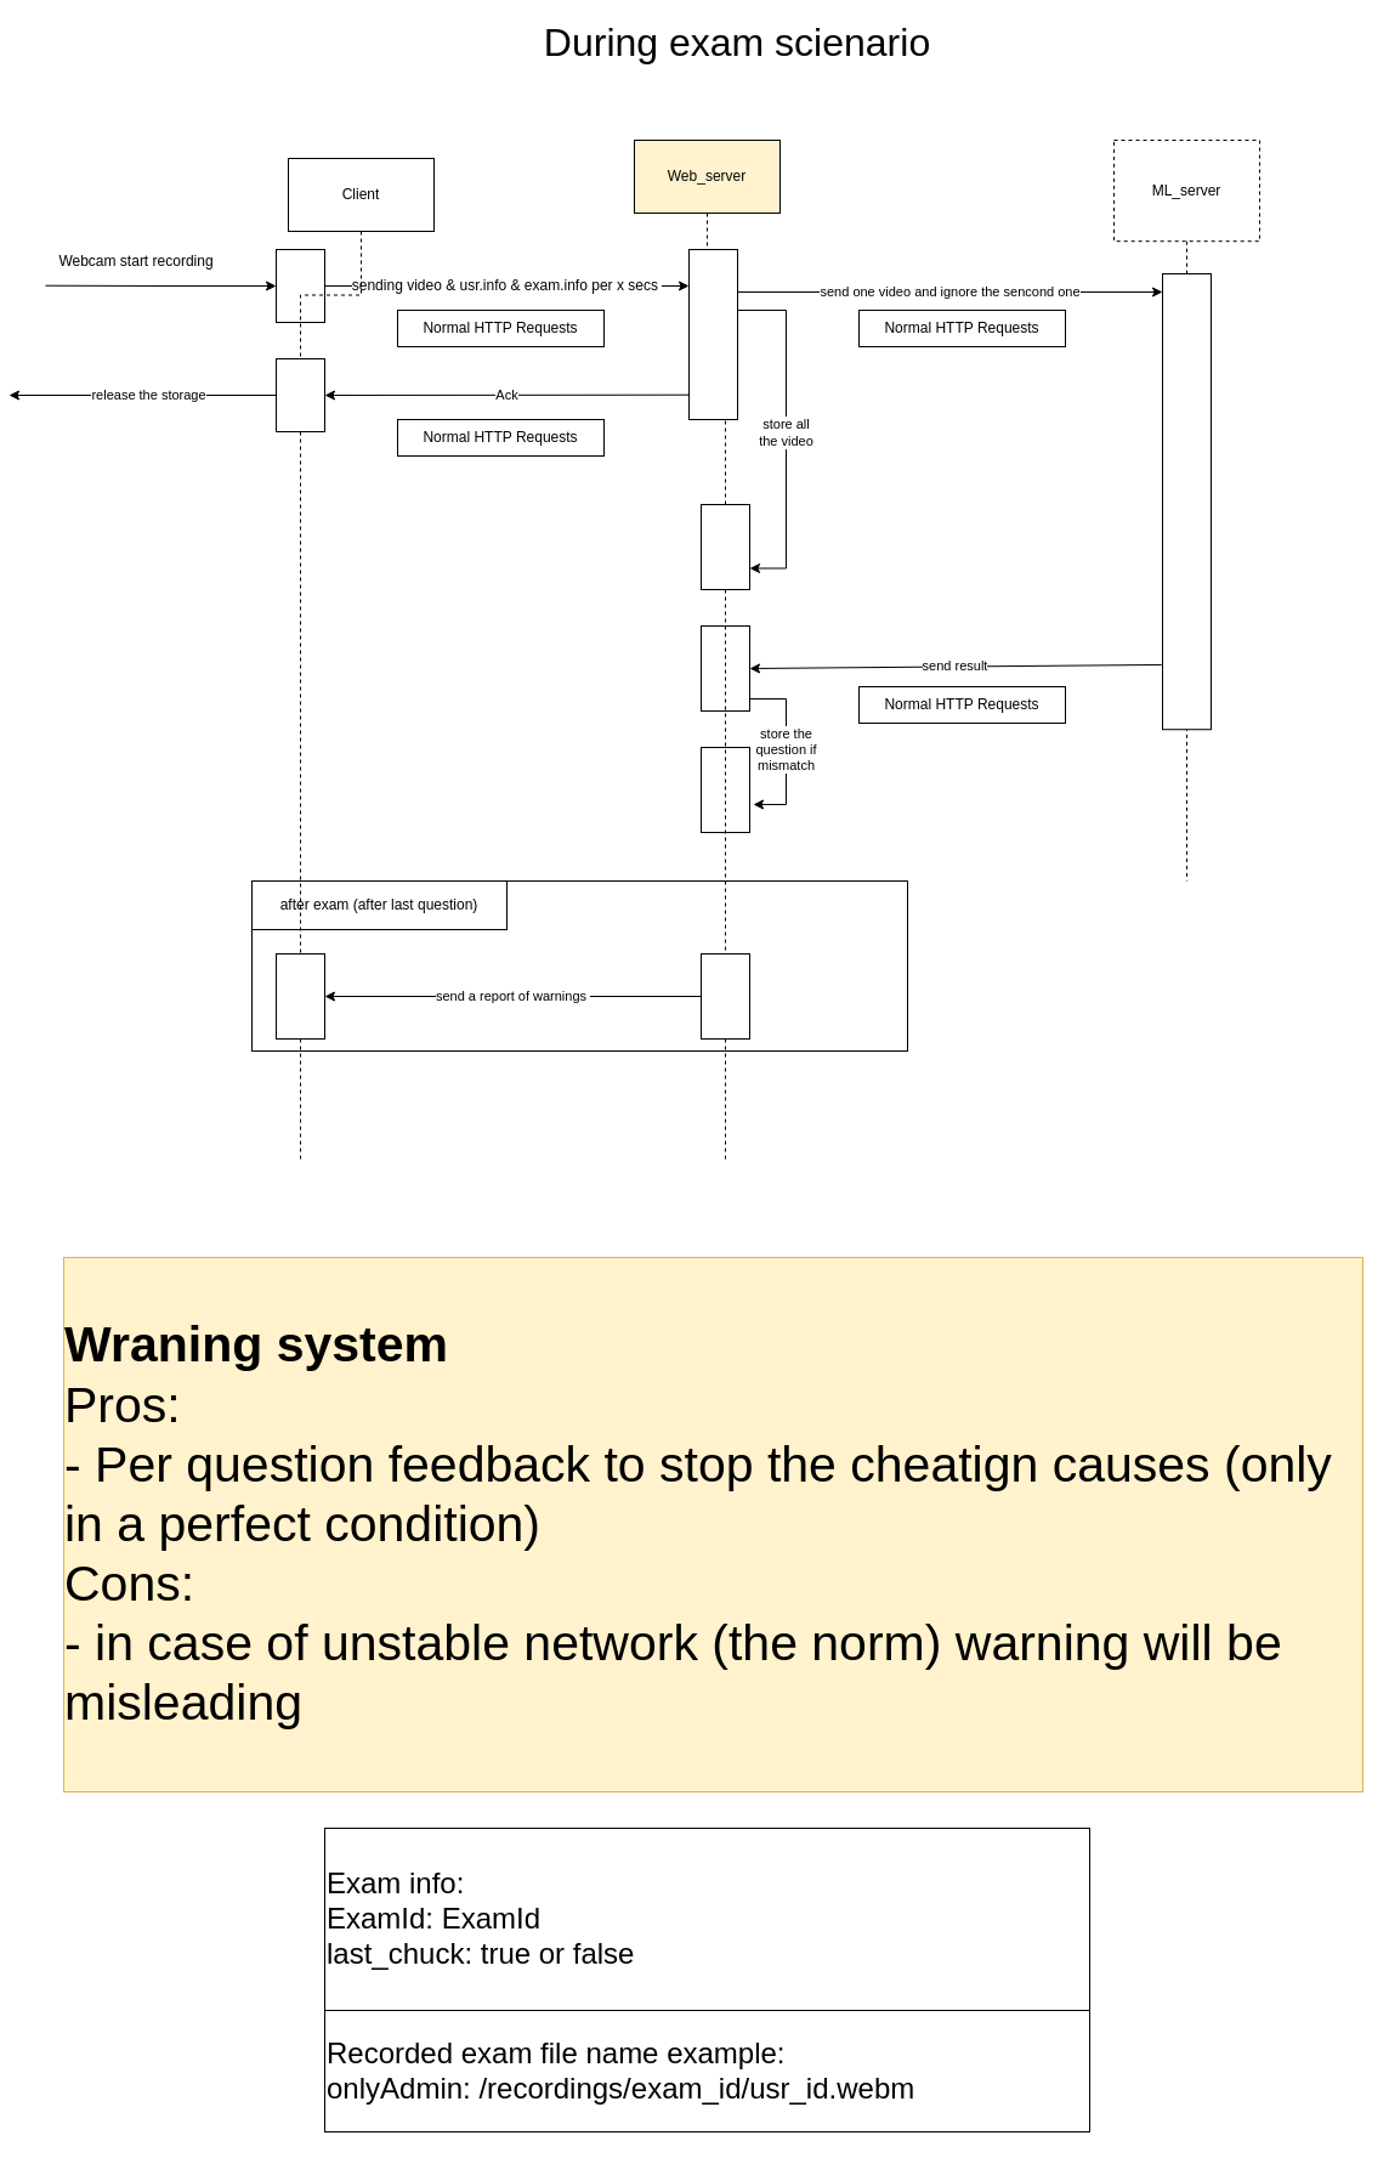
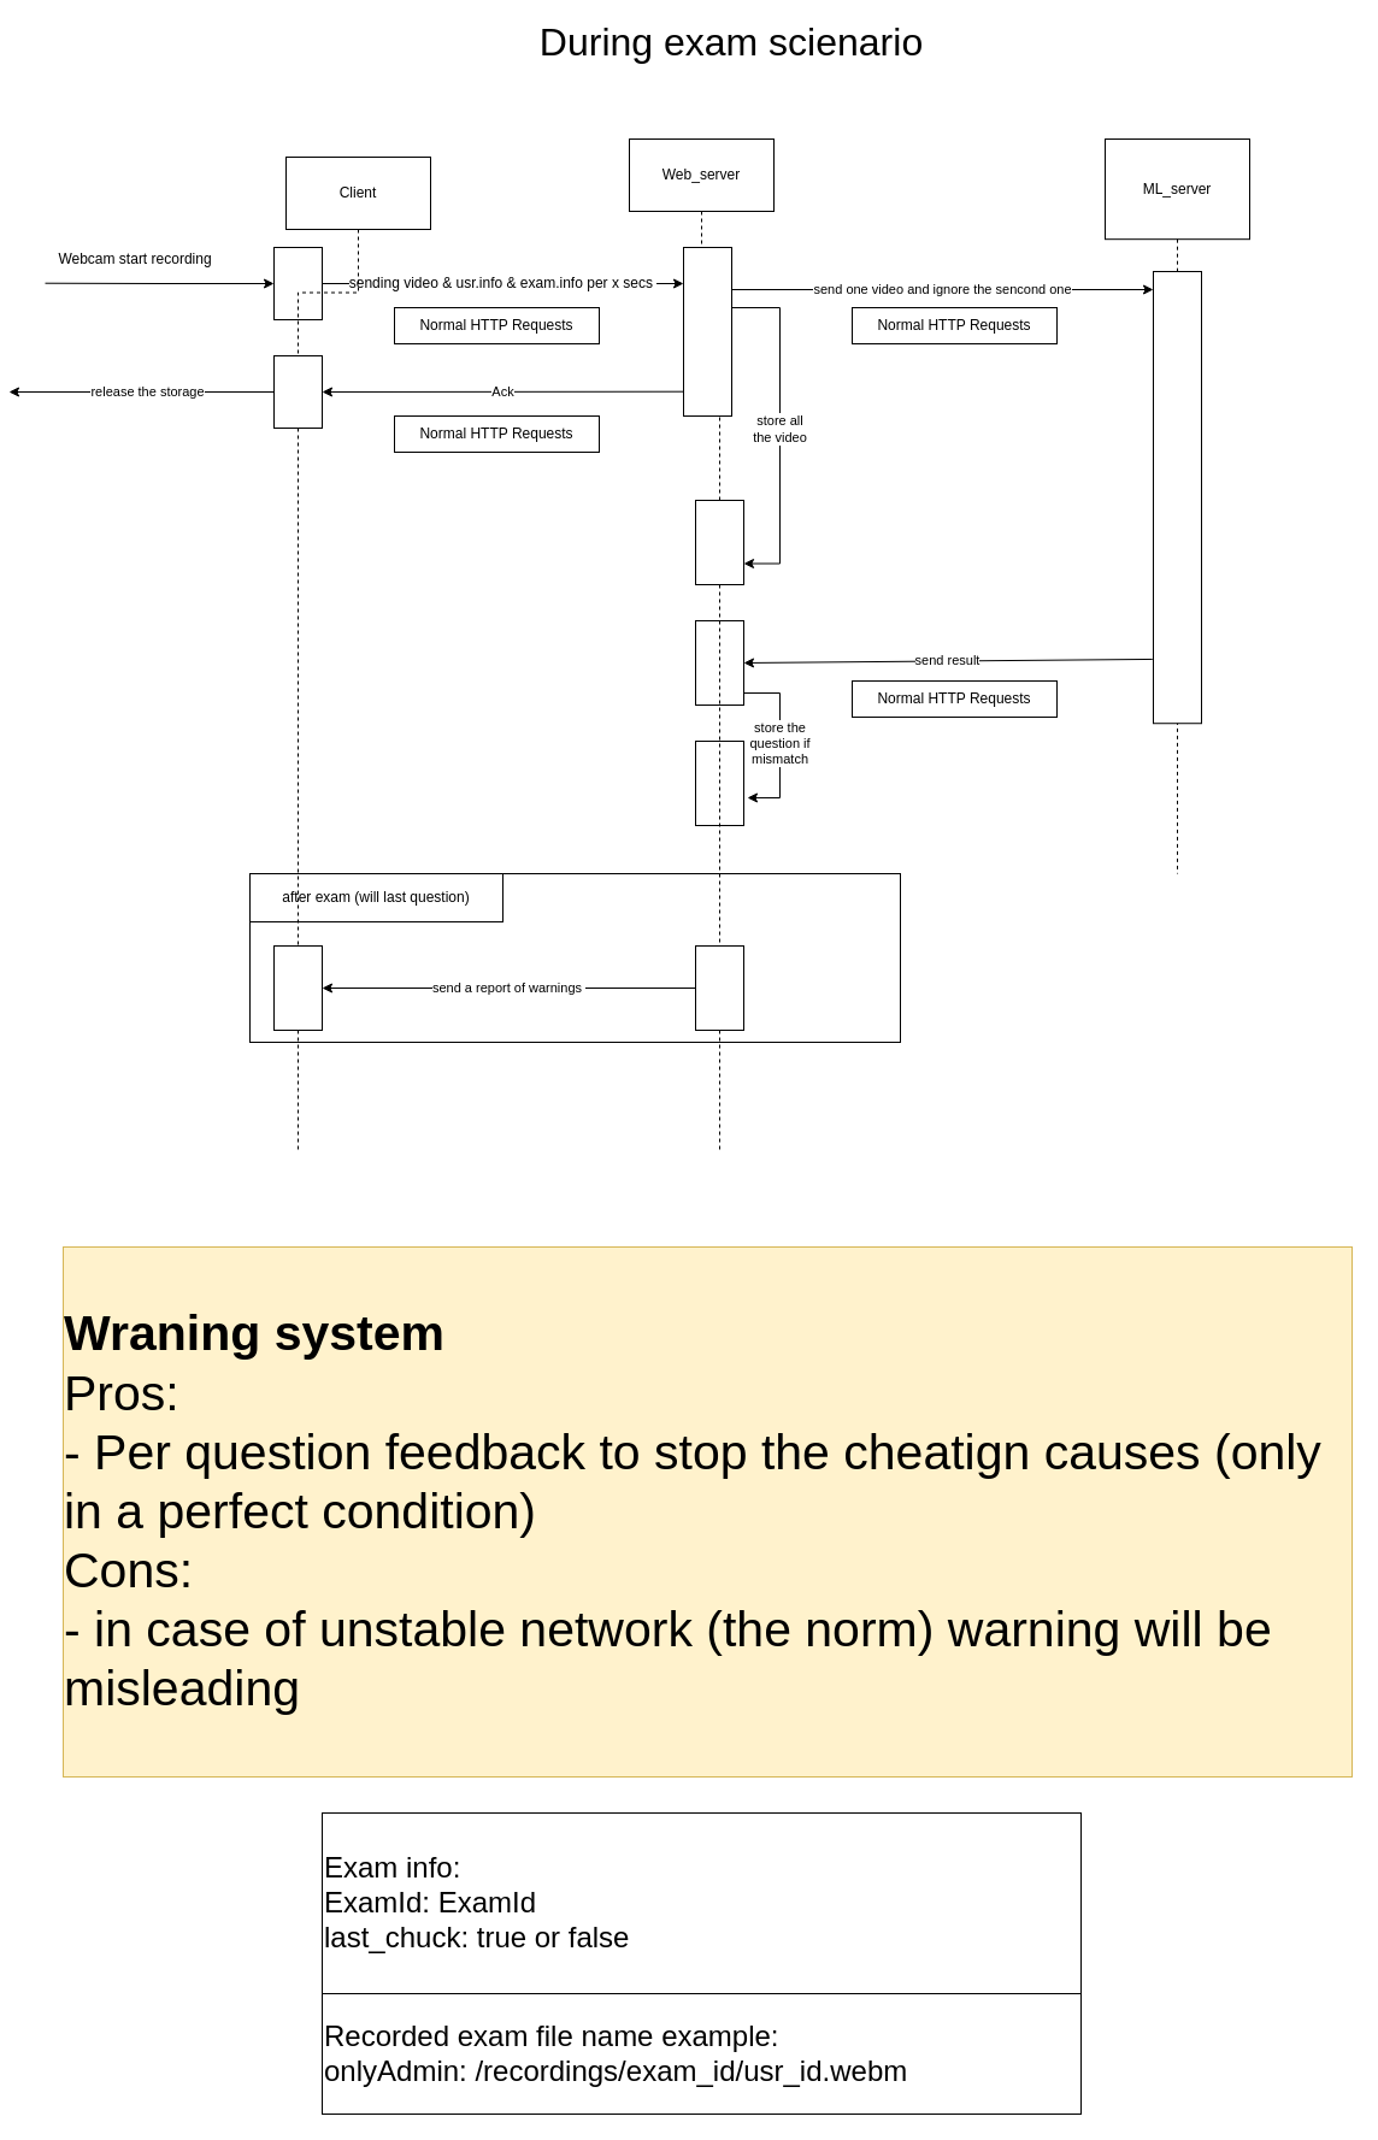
- <mxCell id="7" value="Web_server" style="rounded=0;whiteSpace=wrap;html=1;fillColor=#fff2cc;" parent="6" vertex="1"><mxGeometry width="120" height="60" as="geometry" /></mxCell>
+ <mxCell id="7" value="Web_server" style="rounded=0;whiteSpace=wrap;html=1;" parent="6" vertex="1"><mxGeometry width="120" height="60" as="geometry" /></mxCell>
- <mxCell id="20" value="ML_server" style="rounded=0;whiteSpace=wrap;html=1;dashed=1;" parent="18" vertex="1"><mxGeometry width="120" height="83.182" as="geometry" /></mxCell>
+ <mxCell id="20" value="ML_server" style="rounded=0;whiteSpace=wrap;html=1;" parent="18" vertex="1"><mxGeometry width="120" height="83.182" as="geometry" /></mxCell>
- <mxCell id="37" value="after exam (after last question)" style="rounded=0;whiteSpace=wrap;html=1;" parent="1" vertex="1"><mxGeometry x="190" y="725" width="210" height="40" as="geometry" /></mxCell>
+ <mxCell id="37" value="after exam (will last question)" style="rounded=0;whiteSpace=wrap;html=1;" parent="1" vertex="1"><mxGeometry x="190" y="725" width="210" height="40" as="geometry" /></mxCell>
